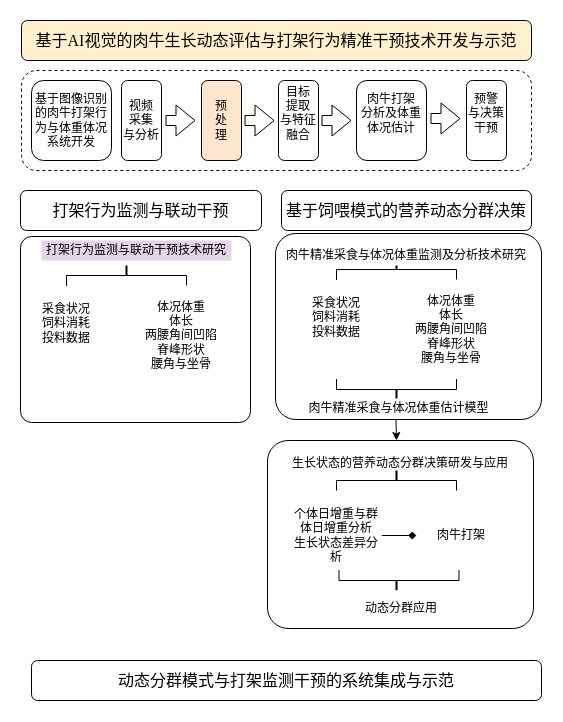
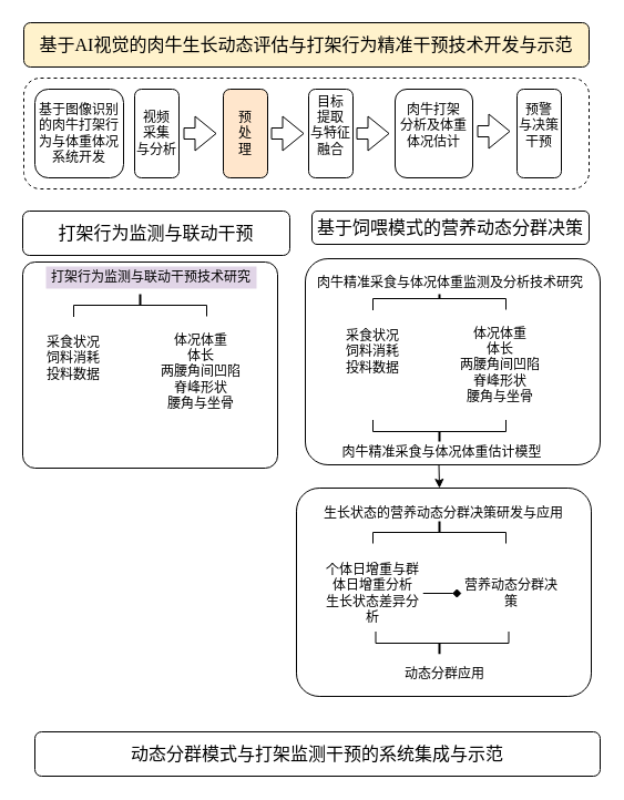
- <mxCell id="7" value="&lt;p style=&quot;margin: 0pt 0pt 0.0pt; text-align: justify; font-family: &amp;quot;Times New Roman&amp;quot;; font-size: 10.5pt;&quot; class=&quot;MsoNormal&quot;&gt;&lt;span style=&quot;font-family: 宋体; font-size: 12pt;&quot;&gt;基于饲喂模式的营养动态分群决策&lt;/span&gt;&lt;/p&gt;" style="rounded=1;whiteSpace=wrap;html=1;" vertex="1" parent="1"><mxGeometry x="281" y="190" width="250" height="40" as="geometry" /></mxCell>
+ <mxCell id="7" value="&lt;p style=&quot;margin: 0pt 0pt 0.0pt; text-align: justify; font-family: &amp;quot;Times New Roman&amp;quot;; font-size: 10.5pt;&quot; class=&quot;MsoNormal&quot;&gt;&lt;span style=&quot;font-family: 宋体; font-size: 12pt;&quot;&gt;基于饲喂模式的营养动态分群决策&lt;/span&gt;&lt;/p&gt;" style="rounded=1;whiteSpace=wrap;html=1;" vertex="1" parent="1"><mxGeometry x="281" y="190" width="250" height="30" as="geometry" /></mxCell>
- <mxCell id="39" value="&lt;div&gt;&lt;div&gt;肉牛打架&lt;/div&gt;&lt;/div&gt;" style="rounded=0;whiteSpace=wrap;html=1;strokeColor=none;" vertex="1" parent="1"><mxGeometry x="416" y="490" width="90" height="90" as="geometry" /></mxCell>
+ <mxCell id="39" value="&lt;div&gt;&lt;div&gt;营养动态分群决策&lt;/div&gt;&lt;/div&gt;" style="rounded=0;whiteSpace=wrap;html=1;strokeColor=none;" vertex="1" parent="1"><mxGeometry x="416" y="490" width="90" height="90" as="geometry" /></mxCell>
